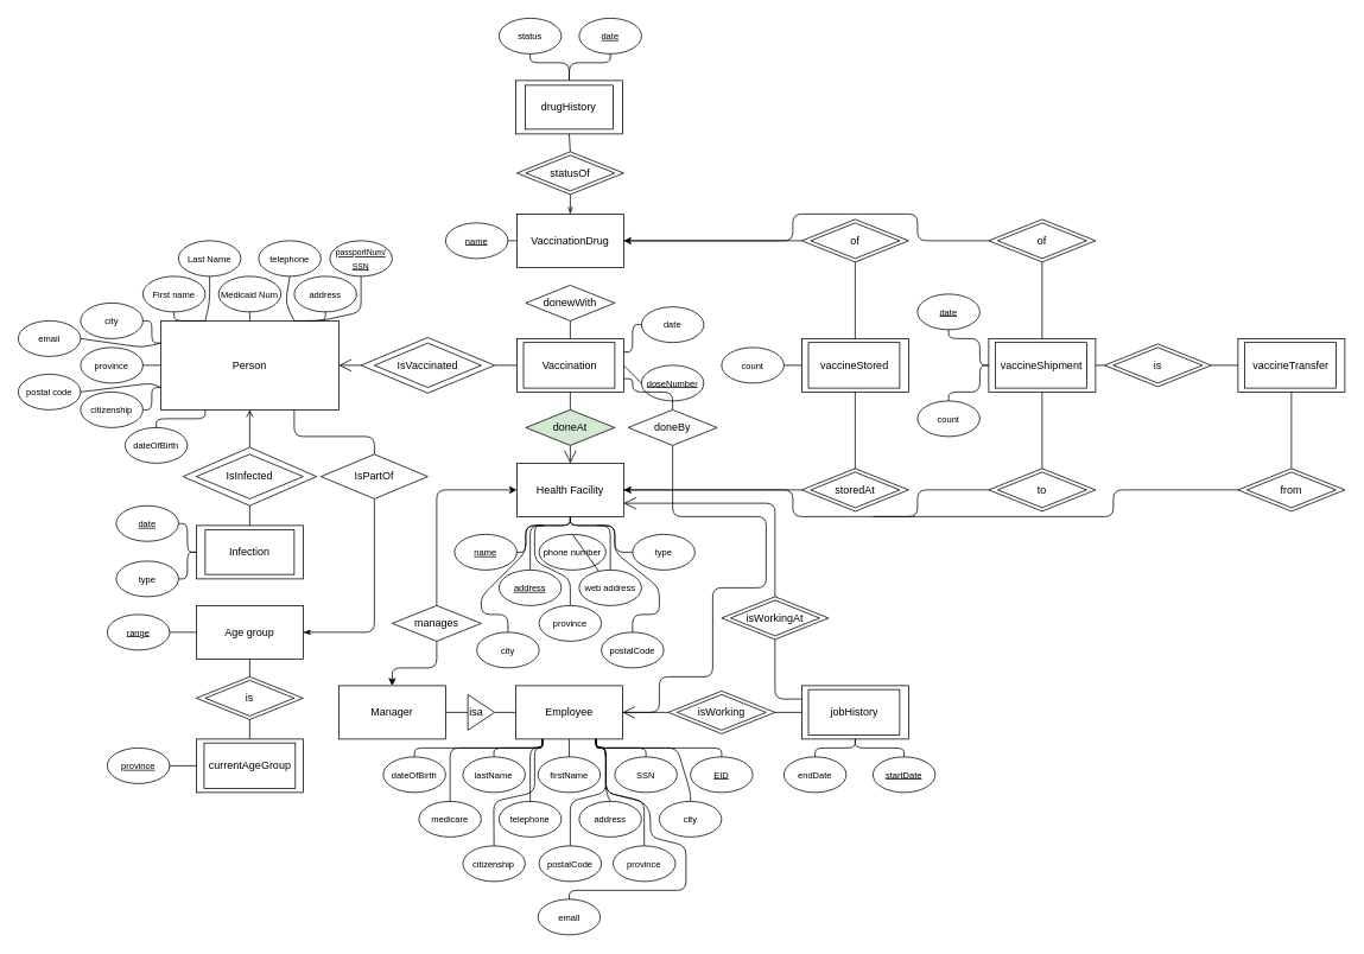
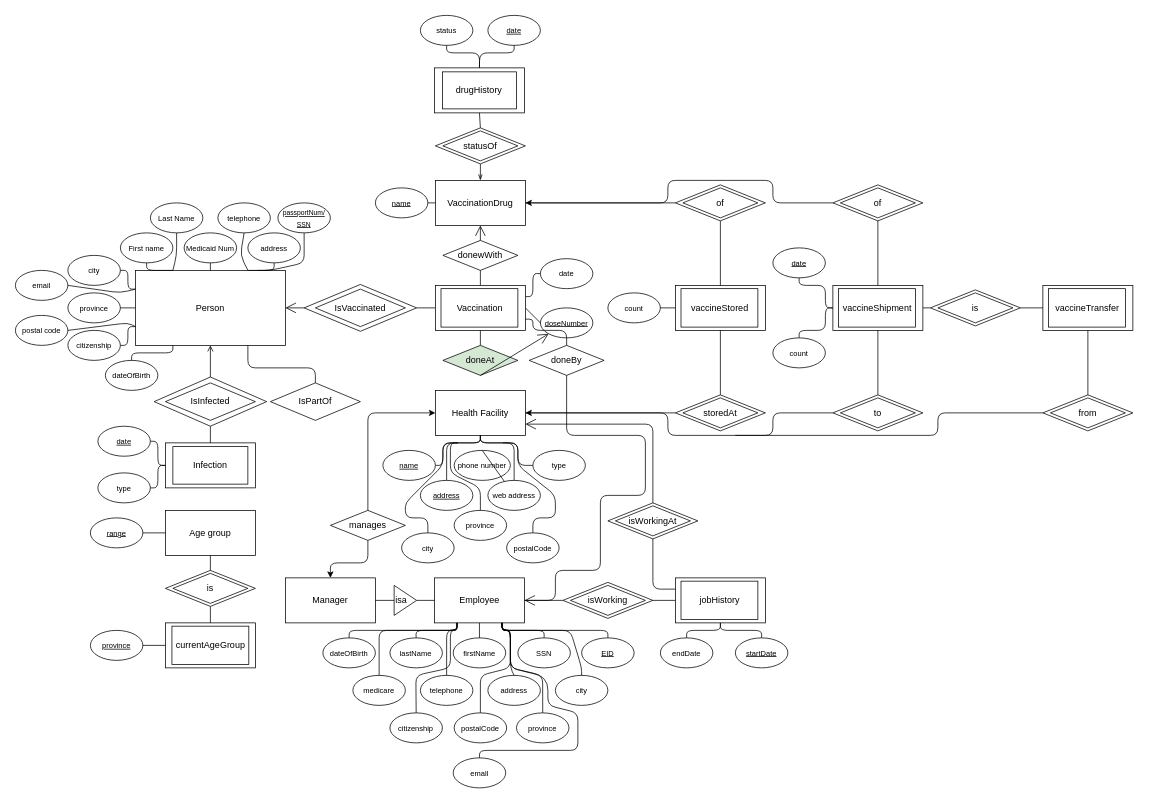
+ <mxCell id="162" value="" style="endArrow=open;endFill=1;endSize=12;html=1;entryX=0.5;entryY=1;entryDx=0;entryDy=0;exitX=0.5;exitY=0;exitDx=0;exitDy=0;" edge="1" parent="1" source="56" target="6"><mxGeometry width="160" relative="1" as="geometry"><mxPoint x="630" y="410" as="sourcePoint" /><mxPoint x="790" y="410" as="targetPoint" /></mxGeometry></mxCell>
- <mxCell id="164" value="" style="endArrow=open;endFill=1;endSize=12;html=1;entryX=0.5;entryY=0;entryDx=0;entryDy=0;exitX=0.5;exitY=1;exitDx=0;exitDy=0;" edge="1" parent="1" source="47" target="7"><mxGeometry width="160" relative="1" as="geometry"><mxPoint x="415" y="420" as="sourcePoint" /><mxPoint x="390" y="420" as="targetPoint" /></mxGeometry></mxCell>
+ <mxCell id="164" value="" style="endArrow=open;endFill=1;endSize=12;html=1;exitX=0.5;exitY=1;exitDx=0;exitDy=0;" edge="1" parent="1" source="47" target="34"><mxGeometry width="160" relative="1" as="geometry"><mxPoint x="415" y="420" as="sourcePoint" /><mxPoint x="390" y="420" as="targetPoint" /></mxGeometry></mxCell>
- <mxCell id="61" value="" style="endArrow=none;html=1;exitX=1;exitY=0.5;exitDx=0;exitDy=0;entryX=0.5;entryY=1;entryDx=0;entryDy=0;startArrow=classicThin;startFill=1;" parent="1" source="55" target="58" edge="1"><mxGeometry width="50" height="50" relative="1" as="geometry"><mxPoint x="450" y="640" as="sourcePoint" /><mxPoint x="500" y="590" as="targetPoint" /><Array as="points"><mxPoint x="420" y="710" /></Array></mxGeometry></mxCell>
